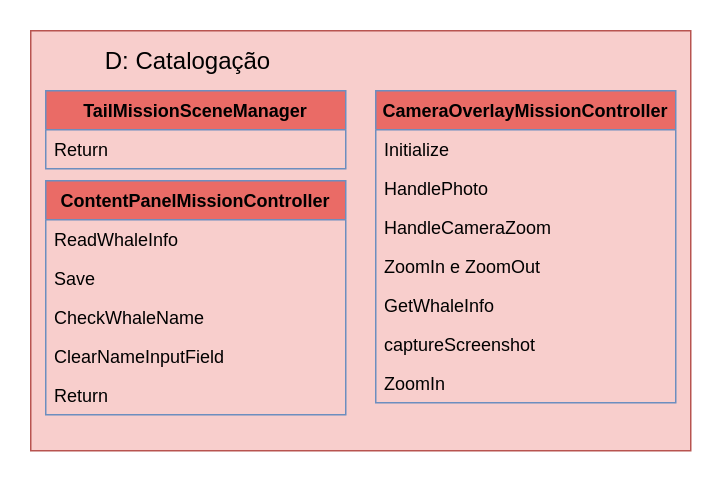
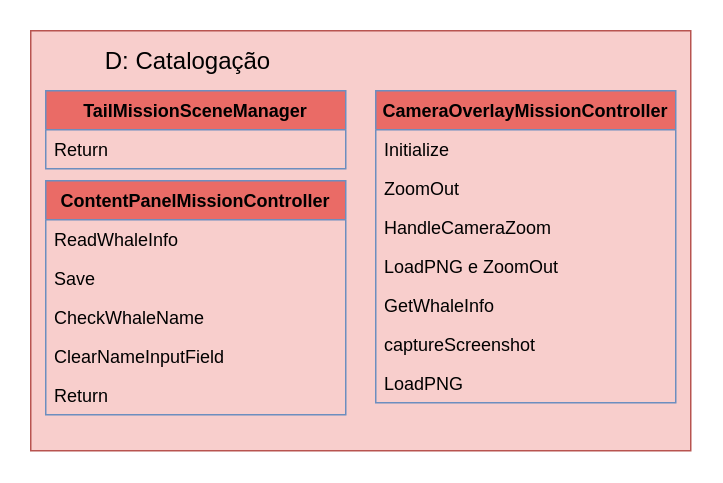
- <mxCell id="8" value="HandlePhoto" style="text;strokeColor=none;fillColor=none;align=left;verticalAlign=top;spacingLeft=4;spacingRight=4;overflow=hidden;rotatable=0;points=[[0,0.5],[1,0.5]];portConstraint=eastwest;" vertex="1" parent="6"><mxGeometry y="52" width="200" height="26" as="geometry" /></mxCell>
+ <mxCell id="8" value="ZoomOut" style="text;strokeColor=none;fillColor=none;align=left;verticalAlign=top;spacingLeft=4;spacingRight=4;overflow=hidden;rotatable=0;points=[[0,0.5],[1,0.5]];portConstraint=eastwest;" vertex="1" parent="6"><mxGeometry y="52" width="200" height="26" as="geometry" /></mxCell>
- <mxCell id="10" value="ZoomIn e ZoomOut" style="text;strokeColor=none;fillColor=none;align=left;verticalAlign=top;spacingLeft=4;spacingRight=4;overflow=hidden;rotatable=0;points=[[0,0.5],[1,0.5]];portConstraint=eastwest;" vertex="1" parent="6"><mxGeometry y="104" width="200" height="26" as="geometry" /></mxCell>
+ <mxCell id="10" value="LoadPNG e ZoomOut" style="text;strokeColor=none;fillColor=none;align=left;verticalAlign=top;spacingLeft=4;spacingRight=4;overflow=hidden;rotatable=0;points=[[0,0.5],[1,0.5]];portConstraint=eastwest;" vertex="1" parent="6"><mxGeometry y="104" width="200" height="26" as="geometry" /></mxCell>
- <mxCell id="13" value="ZoomIn" style="text;strokeColor=none;fillColor=none;align=left;verticalAlign=top;spacingLeft=4;spacingRight=4;overflow=hidden;rotatable=0;points=[[0,0.5],[1,0.5]];portConstraint=eastwest;" vertex="1" parent="6"><mxGeometry y="182" width="200" height="26" as="geometry" /></mxCell>
+ <mxCell id="13" value="LoadPNG" style="text;strokeColor=none;fillColor=none;align=left;verticalAlign=top;spacingLeft=4;spacingRight=4;overflow=hidden;rotatable=0;points=[[0,0.5],[1,0.5]];portConstraint=eastwest;" vertex="1" parent="6"><mxGeometry y="182" width="200" height="26" as="geometry" /></mxCell>
